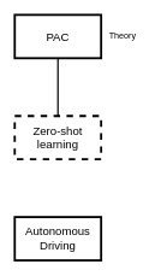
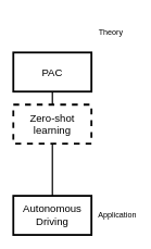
- <mxCell id="3" value="PAC" style="rounded=0;whiteSpace=wrap;html=1;strokeWidth=3;fontSize=16;" vertex="1" parent="1"><mxGeometry x="20" y="20" width="120" height="60" as="geometry" /></mxCell>
+ <mxCell id="3" value="PAC" style="rounded=0;whiteSpace=wrap;html=1;strokeWidth=3;fontSize=16;" vertex="1" parent="1"><mxGeometry x="20" y="80" width="120" height="60" as="geometry" /></mxCell>
+ <mxCell id="4" style="edgeStyle=orthogonalEdgeStyle;rounded=0;orthogonalLoop=1;jettySize=auto;html=1;exitX=0.5;exitY=1;exitDx=0;exitDy=0;endArrow=none;endFill=0;strokeWidth=2;" edge="1" parent="1" source="5" target="6"><mxGeometry relative="1" as="geometry" /></mxCell>
+ <mxCell id="8" value="Application" style="text;html=1;strokeColor=none;fillColor=none;align=center;verticalAlign=middle;whiteSpace=wrap;rounded=0;" vertex="1" parent="1"><mxGeometry x="150" y="315" width="60" height="30" as="geometry" /></mxCell>
